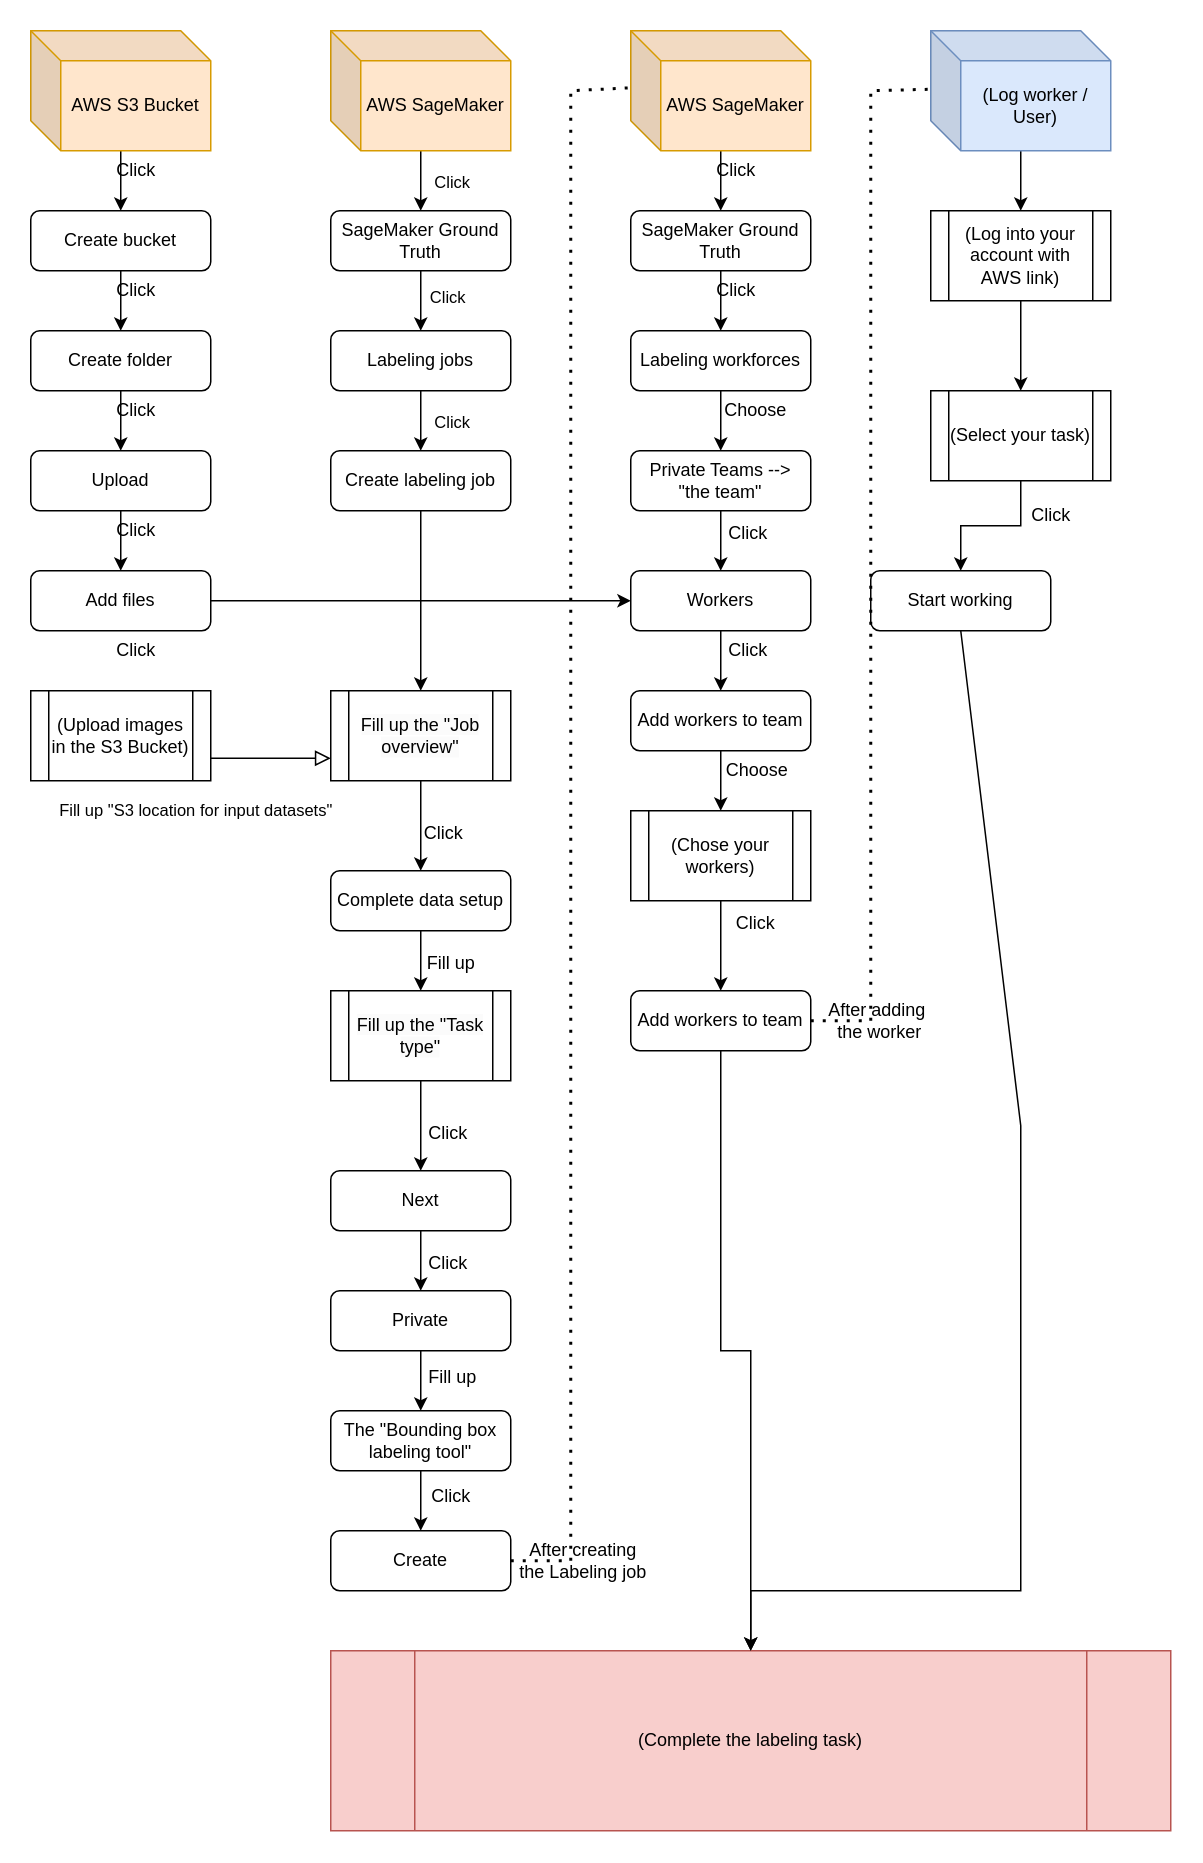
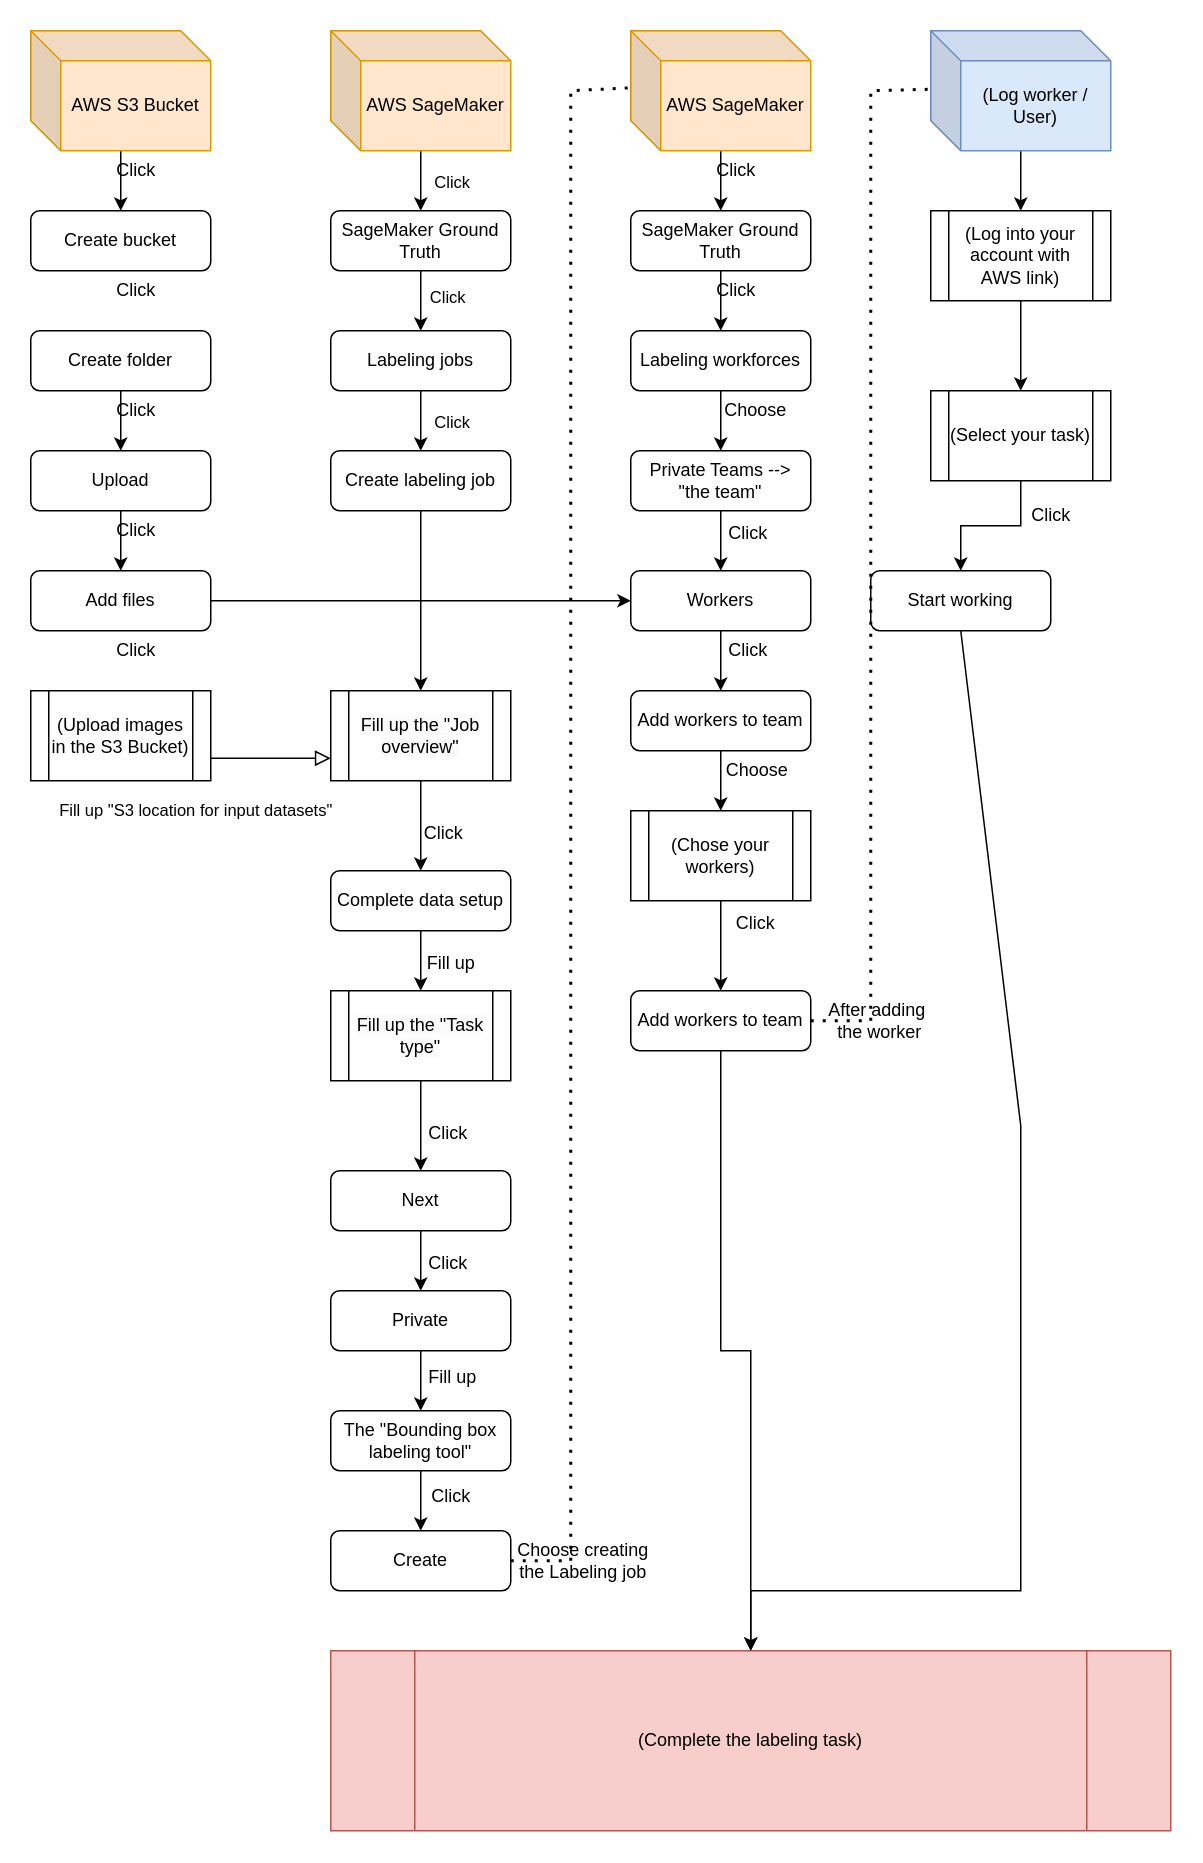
- <mxCell id="13" value="" style="edgeStyle=orthogonalEdgeStyle;rounded=0;orthogonalLoop=1;jettySize=auto;html=1;" edge="1" parent="1" source="14" target="16"><mxGeometry relative="1" as="geometry" /></mxCell>
- <mxCell id="62" value="After creating &lt;br&gt;the&amp;nbsp;Labeling job" style="text;html=1;align=center;verticalAlign=middle;resizable=0;points=[];autosize=1;strokeColor=none;fillColor=none;" vertex="1" parent="1"><mxGeometry x="333" y="1020" width="110" height="40" as="geometry" /></mxCell>
+ <mxCell id="62" value="Choose creating &lt;br&gt;the&amp;nbsp;Labeling job" style="text;html=1;align=center;verticalAlign=middle;resizable=0;points=[];autosize=1;strokeColor=none;fillColor=none;" vertex="1" parent="1"><mxGeometry x="333" y="1020" width="110" height="40" as="geometry" /></mxCell>
